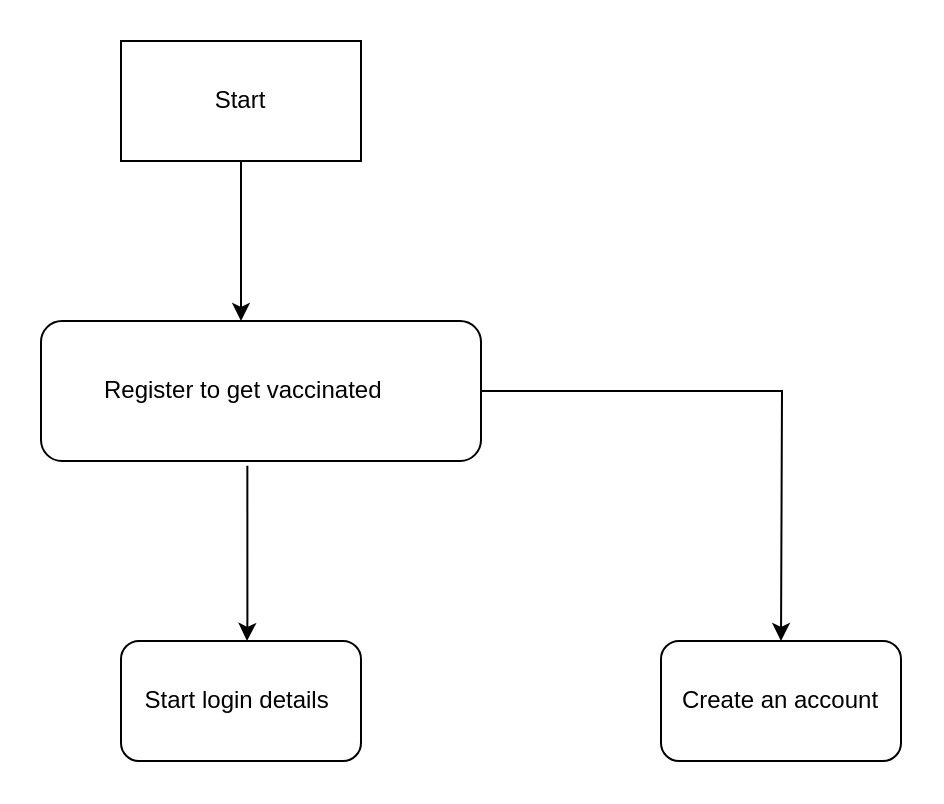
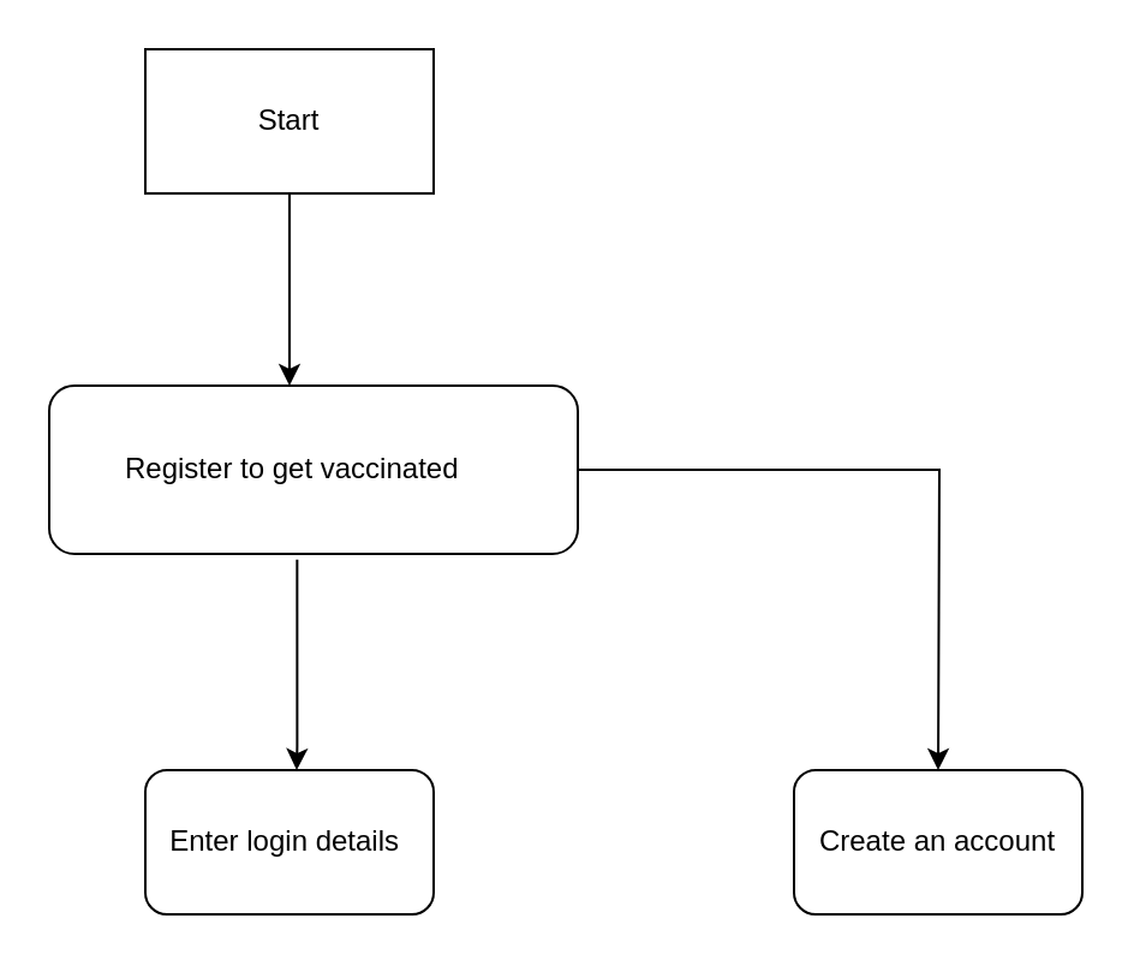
- <mxCell id="7" value="Start login details&amp;nbsp;" style="rounded=1;whiteSpace=wrap;html=1;fontFamily=Helvetica;" vertex="1" parent="1"><mxGeometry x="60" y="320" width="120" height="60" as="geometry" /></mxCell>
+ <mxCell id="7" value="Enter login details&amp;nbsp;" style="rounded=1;whiteSpace=wrap;html=1;fontFamily=Helvetica;" vertex="1" parent="1"><mxGeometry x="60" y="320" width="120" height="60" as="geometry" /></mxCell>
